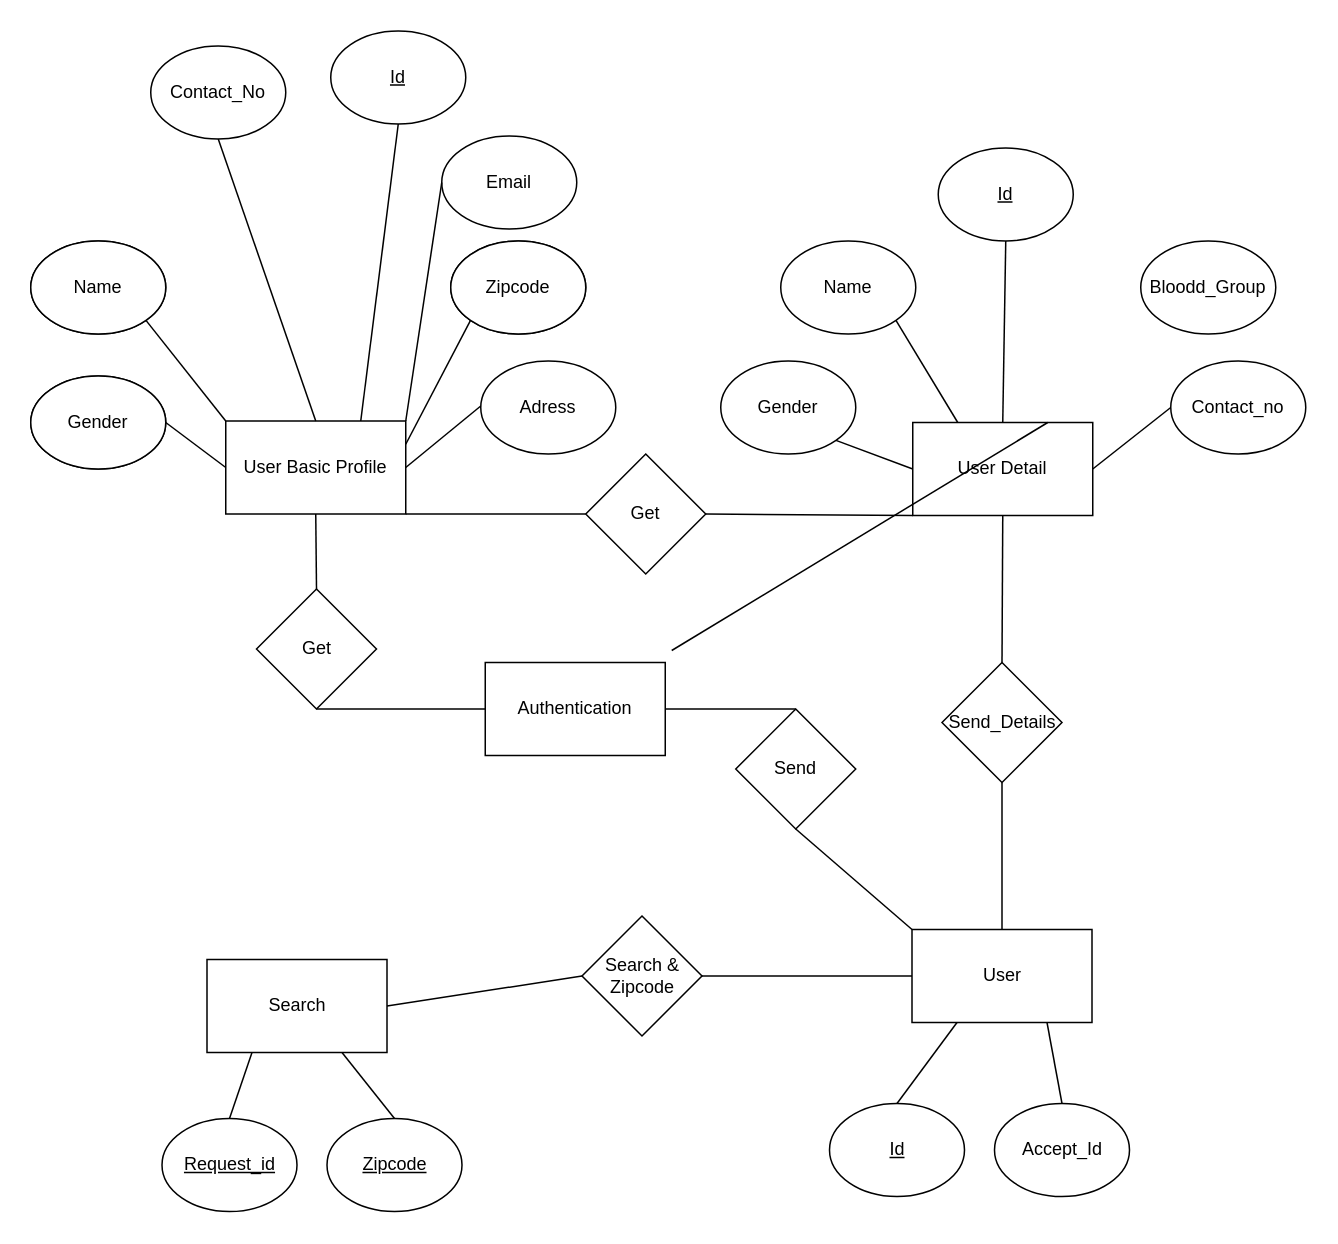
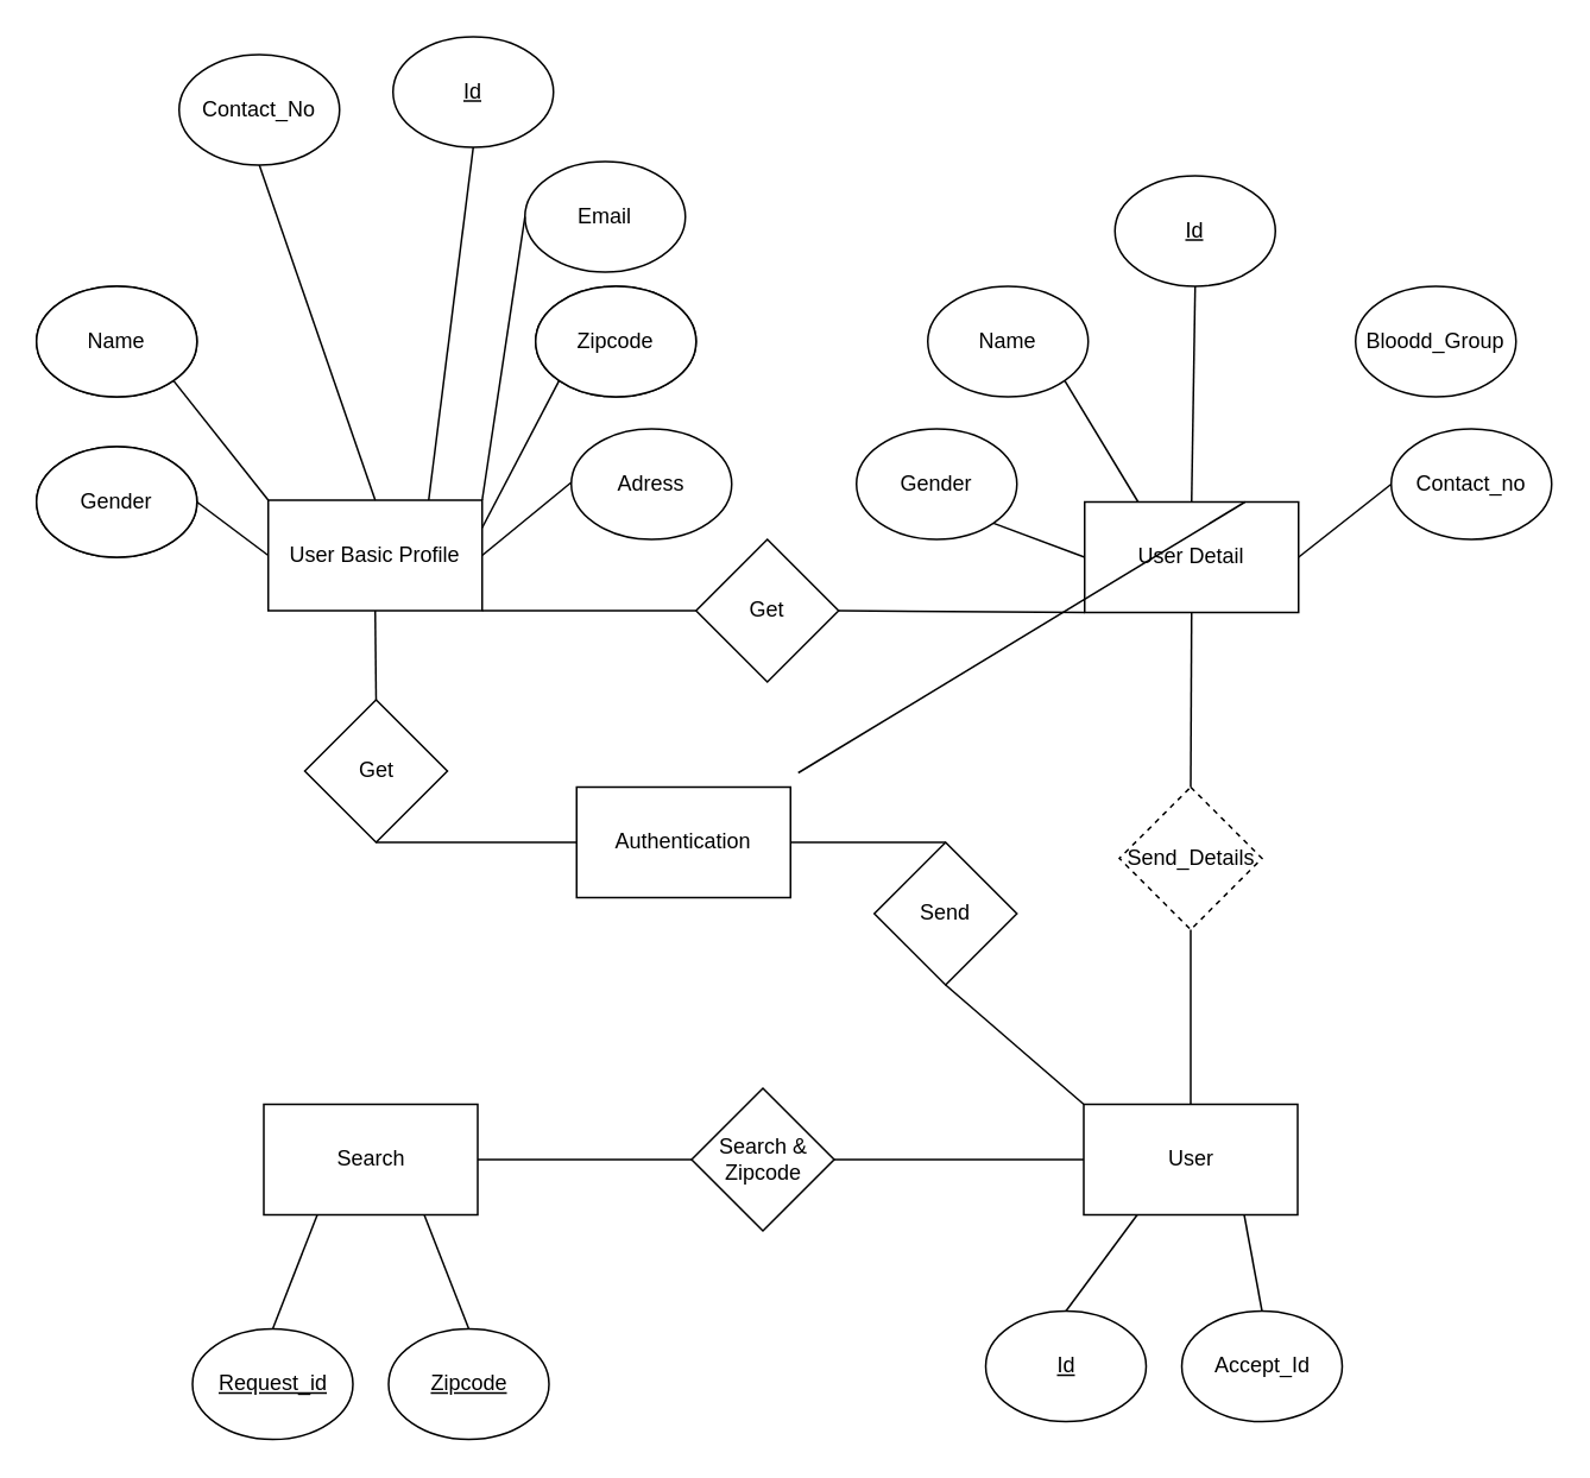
- <mxCell id="44" value="Send_Details" style="rhombus;whiteSpace=wrap;html=1;hachureGap=4;pointerEvents=0;" vertex="1" parent="1"><mxGeometry x="627.5" y="441" width="80" height="80" as="geometry" /></mxCell>
+ <mxCell id="44" value="Send_Details" style="rhombus;whiteSpace=wrap;html=1;hachureGap=4;pointerEvents=0;dashed=1;" vertex="1" parent="1"><mxGeometry x="627.5" y="441" width="80" height="80" as="geometry" /></mxCell>
- <mxCell id="31" value="Search" style="rounded=0;whiteSpace=wrap;html=1;hachureGap=4;pointerEvents=0;" vertex="1" parent="1"><mxGeometry x="137.5" y="639" width="120" height="62" as="geometry" /></mxCell>
+ <mxCell id="31" value="Search" style="rounded=0;whiteSpace=wrap;html=1;hachureGap=4;pointerEvents=0;" vertex="1" parent="1"><mxGeometry x="147.5" y="619" width="120" height="62" as="geometry" /></mxCell>
